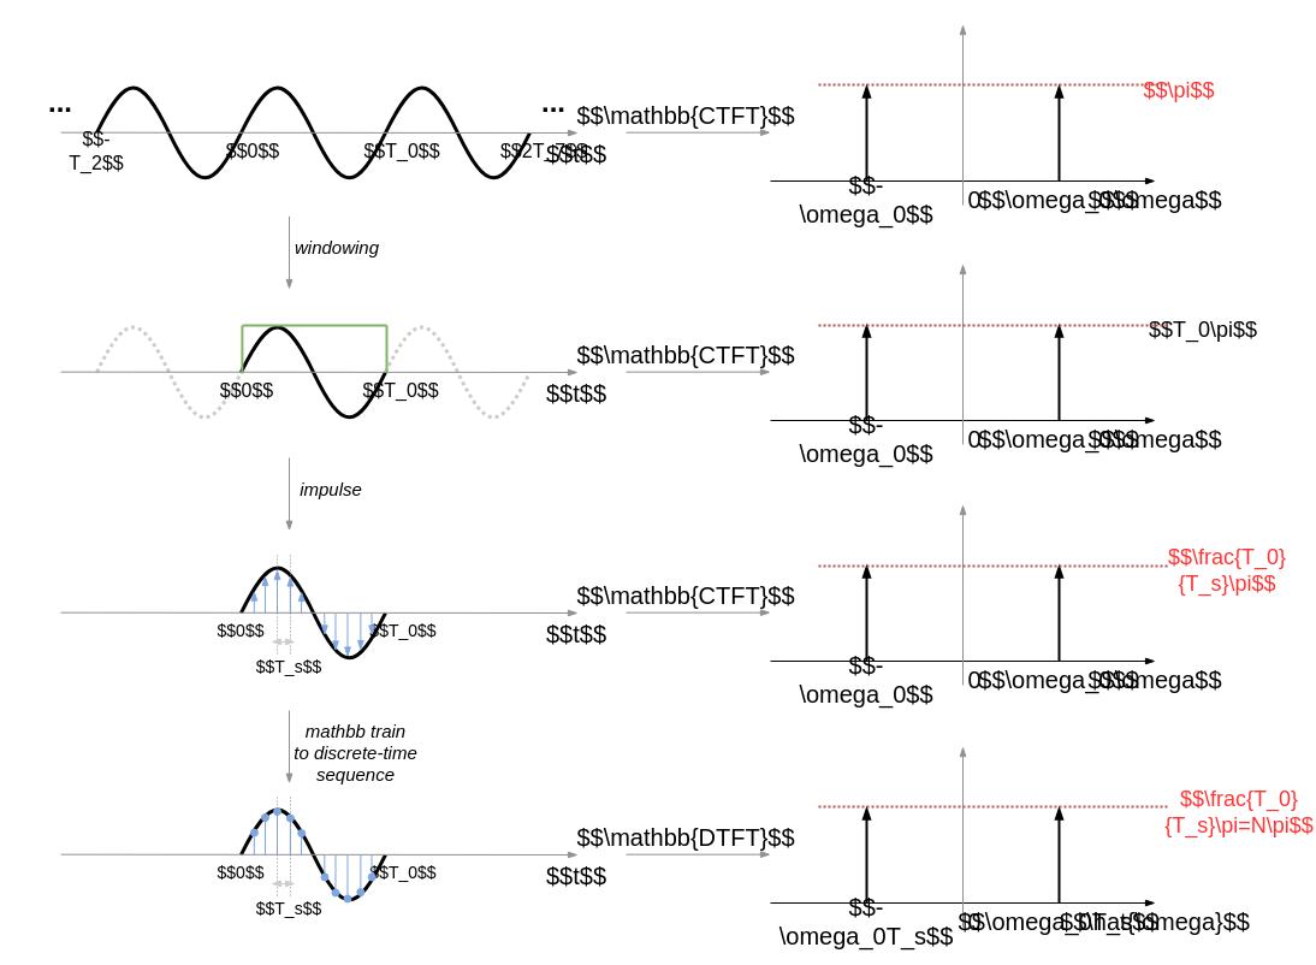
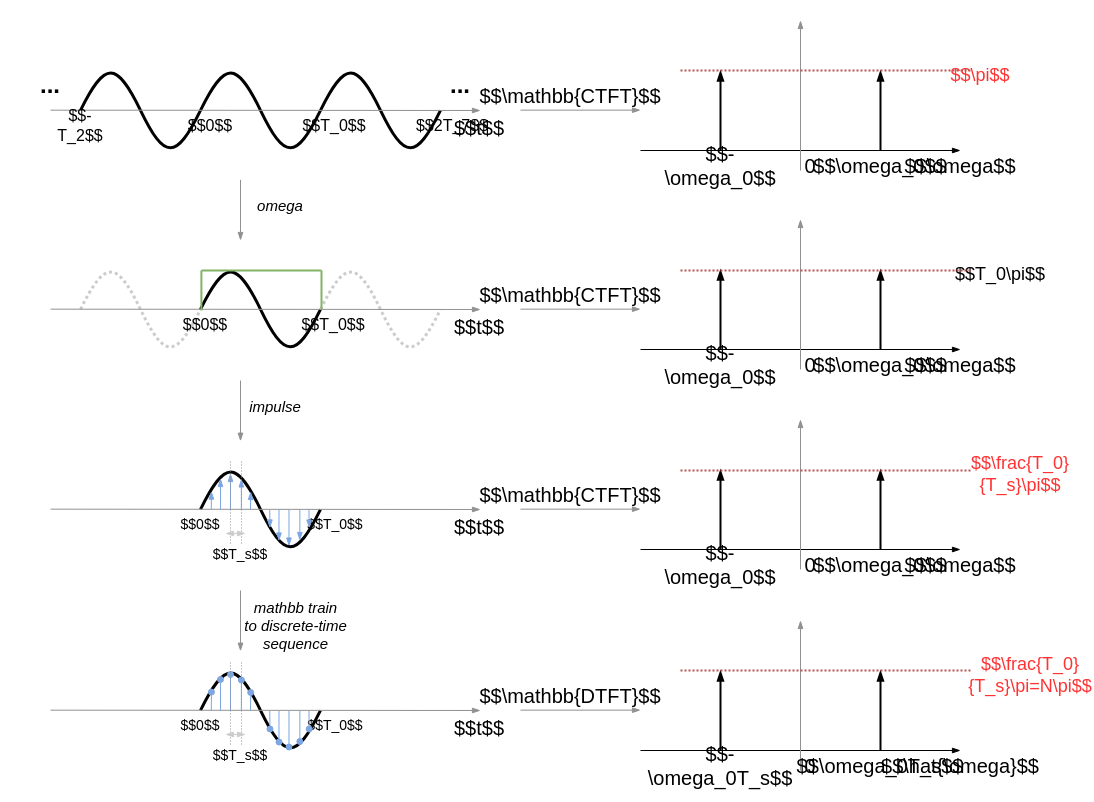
- <mxCell id="45" value="&lt;font style=&quot;font-size: 15px;&quot;&gt;&lt;i&gt;windowing&lt;/i&gt;&lt;/font&gt;" style="text;html=1;align=center;verticalAlign=middle;whiteSpace=wrap;rounded=0;" parent="1" vertex="1"><mxGeometry x="250" y="190" width="60" height="30" as="geometry" /></mxCell>
+ <mxCell id="45" value="&lt;font style=&quot;font-size: 15px;&quot;&gt;&lt;i&gt;omega&lt;/i&gt;&lt;/font&gt;" style="text;html=1;align=center;verticalAlign=middle;whiteSpace=wrap;rounded=0;" parent="1" vertex="1"><mxGeometry x="250" y="190" width="60" height="30" as="geometry" /></mxCell>
